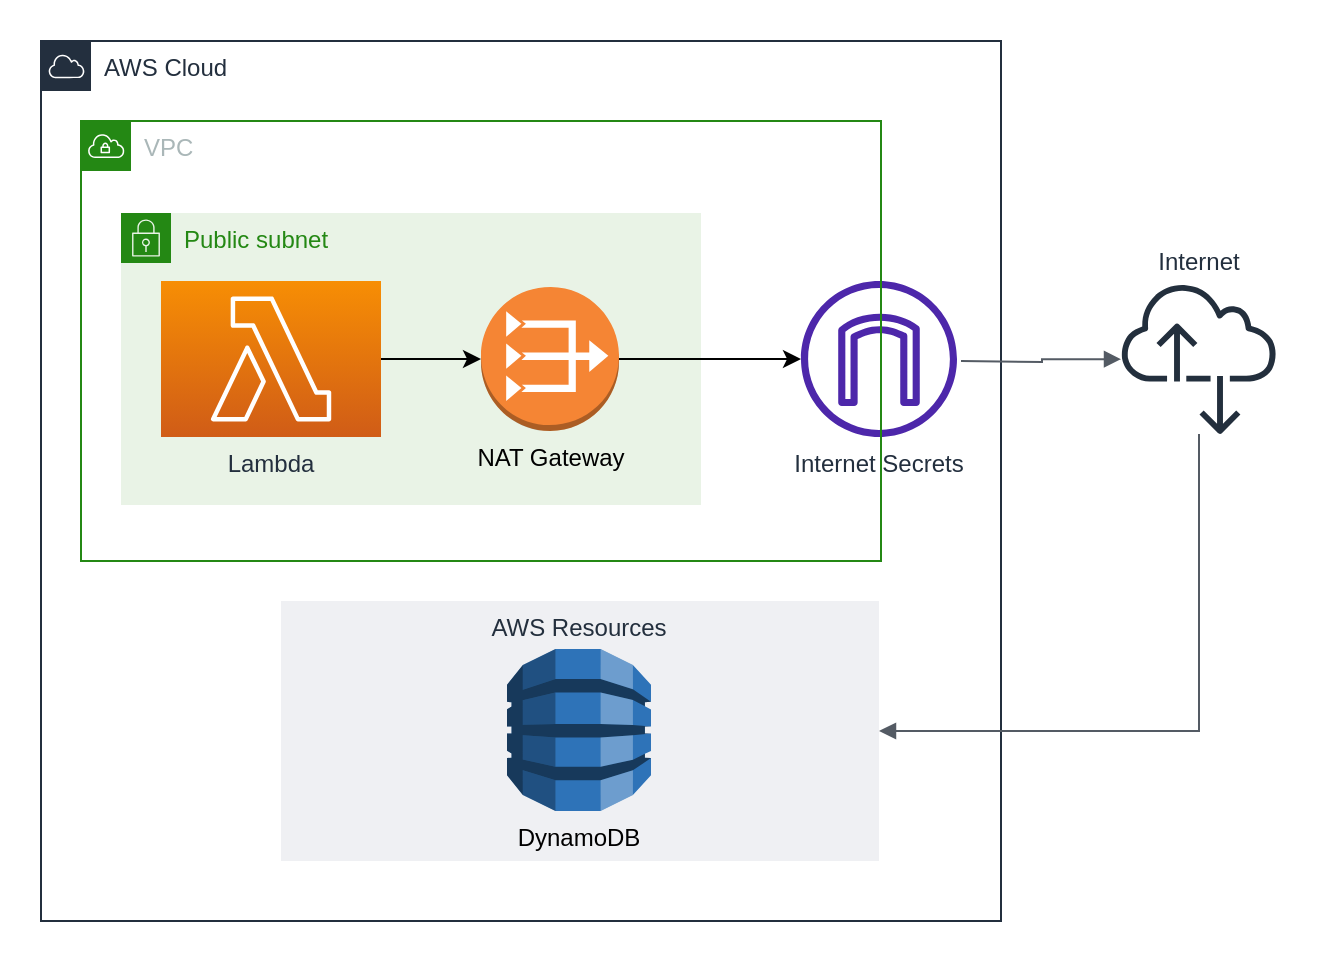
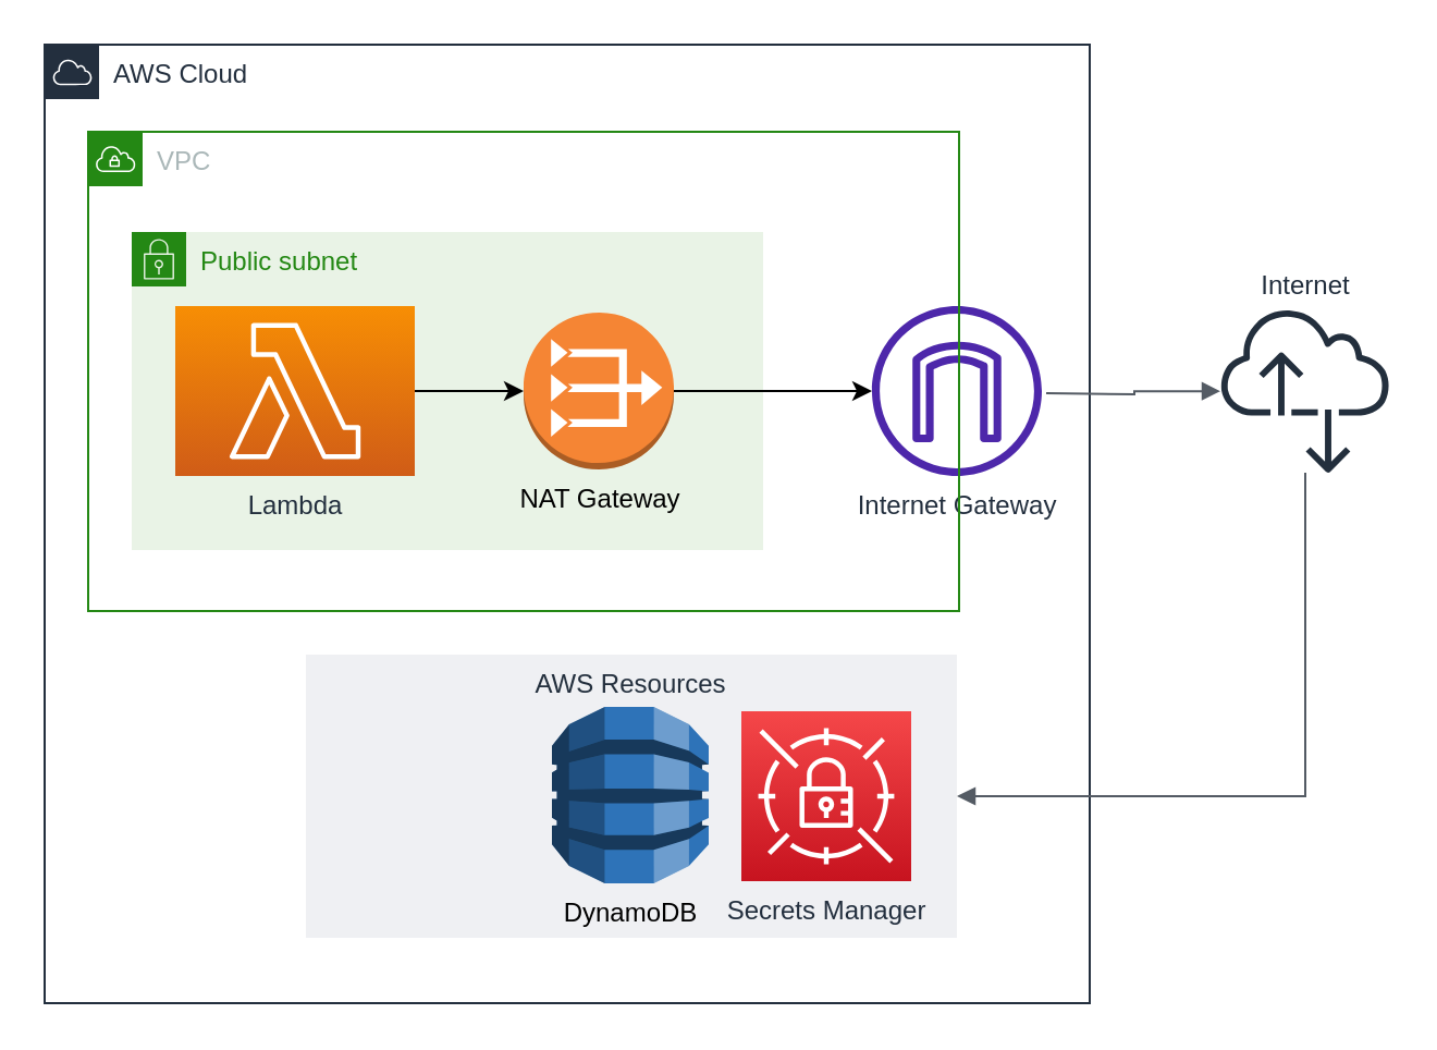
- <mxCell id="4" value="Internet Secrets" style="sketch=0;outlineConnect=0;fontColor=#232F3E;gradientColor=none;fillColor=#4D27AA;strokeColor=none;dashed=0;verticalLabelPosition=bottom;verticalAlign=top;align=center;html=1;fontSize=12;fontStyle=0;aspect=fixed;pointerEvents=1;shape=mxgraph.aws4.internet_gateway;labelBackgroundColor=default;" vertex="1" parent="2"><mxGeometry x="380" y="120" width="78" height="78" as="geometry" /></mxCell>
+ <mxCell id="4" value="Internet Gateway" style="sketch=0;outlineConnect=0;fontColor=#232F3E;gradientColor=none;fillColor=#4D27AA;strokeColor=none;dashed=0;verticalLabelPosition=bottom;verticalAlign=top;align=center;html=1;fontSize=12;fontStyle=0;aspect=fixed;pointerEvents=1;shape=mxgraph.aws4.internet_gateway;labelBackgroundColor=default;" vertex="1" parent="2"><mxGeometry x="380" y="120" width="78" height="78" as="geometry" /></mxCell>
+ <mxCell id="5" value="Secrets Manager" style="sketch=0;points=[[0,0,0],[0.25,0,0],[0.5,0,0],[0.75,0,0],[1,0,0],[0,1,0],[0.25,1,0],[0.5,1,0],[0.75,1,0],[1,1,0],[0,0.25,0],[0,0.5,0],[0,0.75,0],[1,0.25,0],[1,0.5,0],[1,0.75,0]];outlineConnect=0;fontColor=#232F3E;gradientColor=#F54749;gradientDirection=north;fillColor=#C7131F;strokeColor=#ffffff;dashed=0;verticalLabelPosition=bottom;verticalAlign=top;align=center;html=1;fontSize=12;fontStyle=0;aspect=fixed;shape=mxgraph.aws4.resourceIcon;resIcon=mxgraph.aws4.secrets_manager;labelBackgroundColor=none;" vertex="1" parent="2"><mxGeometry x="320" y="306" width="78" height="78" as="geometry" /></mxCell>
